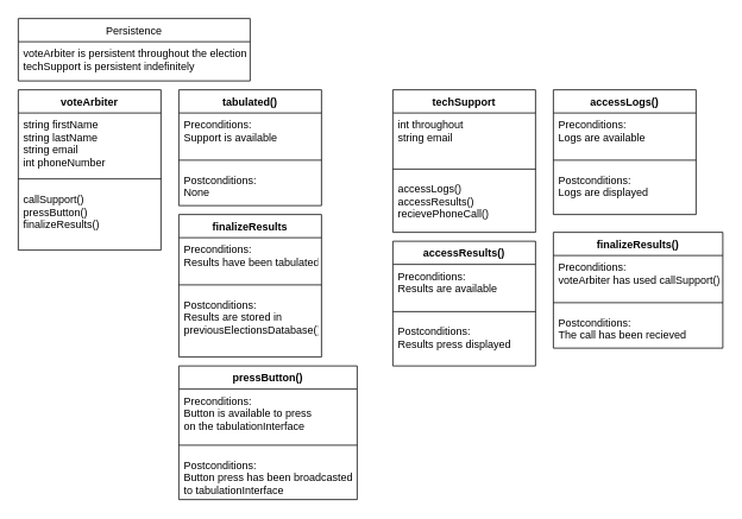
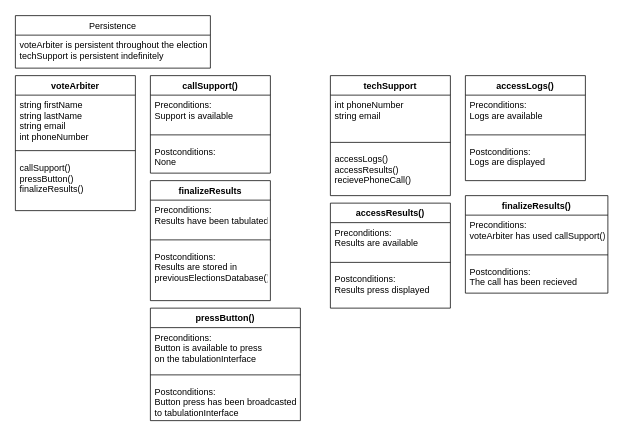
- <mxCell id="16" value="tabulated()" style="swimlane;fontStyle=1;align=center;verticalAlign=top;childLayout=stackLayout;horizontal=1;startSize=26;horizontalStack=0;resizeParent=1;resizeParentMax=0;resizeLast=0;collapsible=1;marginBottom=0;" parent="1" vertex="1"><mxGeometry x="200" y="100" width="160" height="130" as="geometry" /></mxCell>
+ <mxCell id="16" value="callSupport()" style="swimlane;fontStyle=1;align=center;verticalAlign=top;childLayout=stackLayout;horizontal=1;startSize=26;horizontalStack=0;resizeParent=1;resizeParentMax=0;resizeLast=0;collapsible=1;marginBottom=0;" parent="1" vertex="1"><mxGeometry x="200" y="100" width="160" height="130" as="geometry" /></mxCell>
- <mxCell id="3" value="int throughout&#10;string email&#10;" style="text;strokeColor=none;fillColor=none;align=left;verticalAlign=top;spacingLeft=4;spacingRight=4;overflow=hidden;rotatable=0;points=[[0,0.5],[1,0.5]];portConstraint=eastwest;" parent="2" vertex="1"><mxGeometry y="26" width="160" height="54" as="geometry" /></mxCell>
+ <mxCell id="3" value="int phoneNumber&#10;string email&#10;" style="text;strokeColor=none;fillColor=none;align=left;verticalAlign=top;spacingLeft=4;spacingRight=4;overflow=hidden;rotatable=0;points=[[0,0.5],[1,0.5]];portConstraint=eastwest;" parent="2" vertex="1"><mxGeometry y="26" width="160" height="54" as="geometry" /></mxCell>
